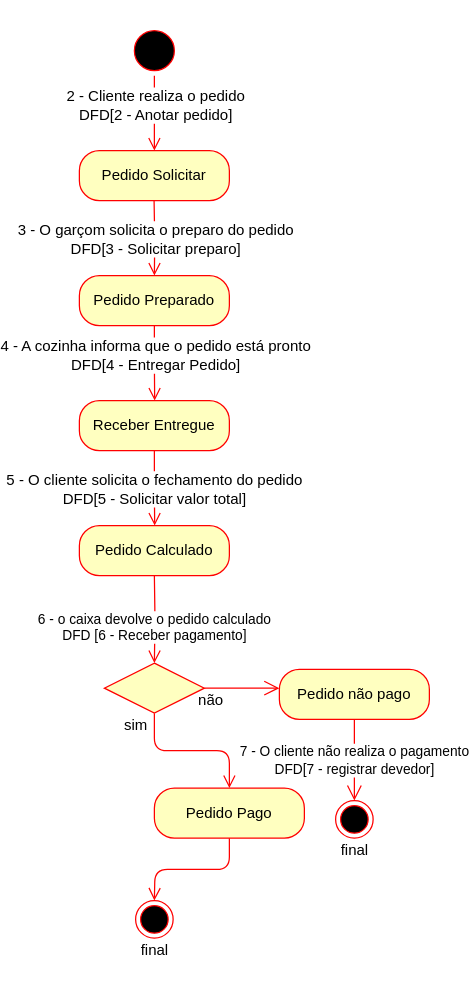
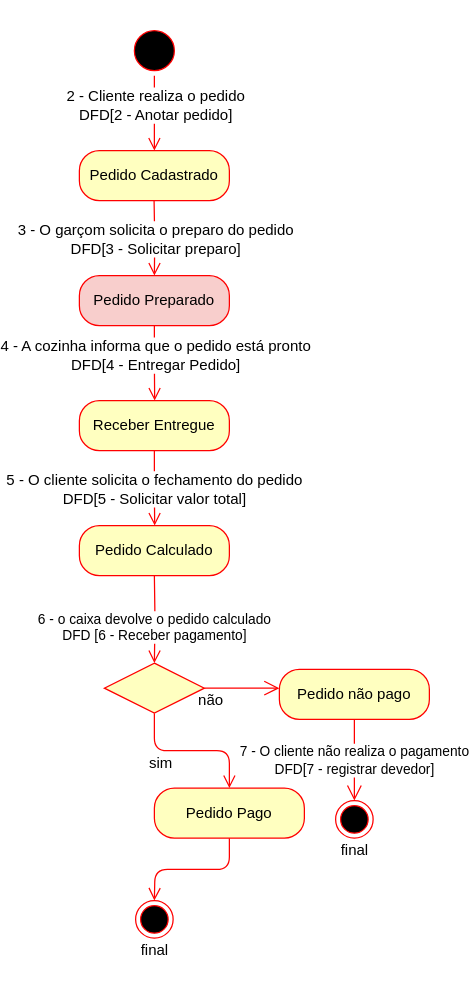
- <mxCell id="6" value="Pedido Solicitar" style="rounded=1;whiteSpace=wrap;html=1;arcSize=40;fontColor=#000000;fillColor=#ffffc0;strokeColor=#ff0000;" parent="1" vertex="1"><mxGeometry x="20" y="120" width="120" height="40" as="geometry" /></mxCell>
+ <mxCell id="6" value="Pedido Cadastrado" style="rounded=1;whiteSpace=wrap;html=1;arcSize=40;fontColor=#000000;fillColor=#ffffc0;strokeColor=#ff0000;" parent="1" vertex="1"><mxGeometry x="20" y="120" width="120" height="40" as="geometry" /></mxCell>
- <mxCell id="8" value="Pedido Preparado" style="rounded=1;whiteSpace=wrap;html=1;arcSize=40;fontColor=#000000;fillColor=#ffffc0;strokeColor=#ff0000;" parent="1" vertex="1"><mxGeometry x="20" y="220" width="120" height="40" as="geometry" /></mxCell>
+ <mxCell id="8" value="Pedido Preparado" style="rounded=1;whiteSpace=wrap;html=1;arcSize=40;fontColor=#000000;fillColor=#f8cecc;strokeColor=#ff0000;" parent="1" vertex="1"><mxGeometry x="20" y="220" width="120" height="40" as="geometry" /></mxCell>
- <mxCell id="25" value="sim" style="text;html=1;align=center;verticalAlign=middle;resizable=0;points=[];autosize=1;" parent="1" vertex="1"><mxGeometry x="50" y="570" width="30" height="20" as="geometry" /></mxCell>
+ <mxCell id="25" value="sim" style="text;html=1;align=center;verticalAlign=middle;resizable=0;points=[];autosize=1;" parent="1" vertex="1"><mxGeometry x="70" y="600" width="30" height="20" as="geometry" /></mxCell>
